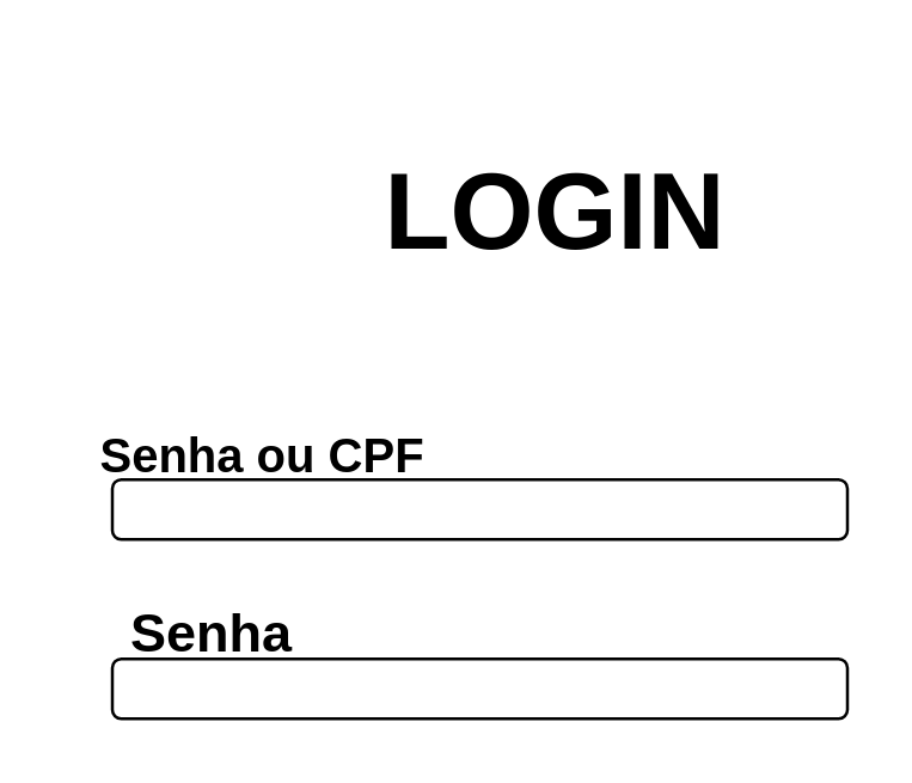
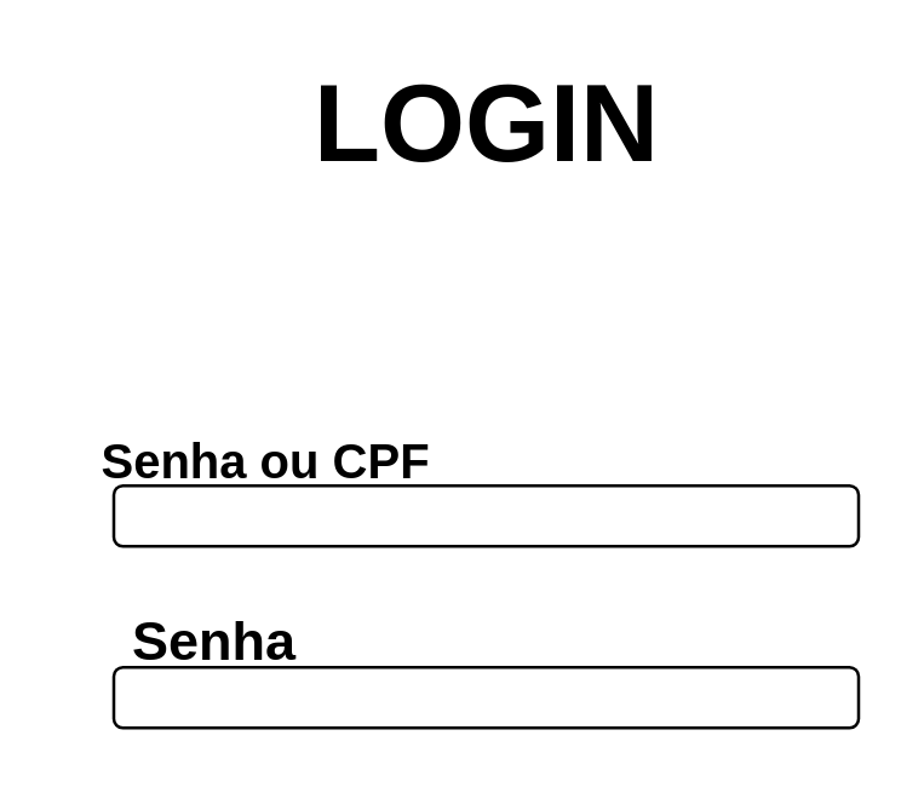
- <mxCell id="4" value="&lt;span style=&quot;font-size: 36px;&quot;&gt;LOGIN&lt;/span&gt;" style="text;strokeColor=none;fillColor=none;html=1;fontSize=24;fontStyle=1;verticalAlign=middle;align=center;" parent="1" vertex="1"><mxGeometry x="135" y="50" width="100" height="40" as="geometry" /></mxCell>
+ <mxCell id="4" value="&lt;span style=&quot;font-size: 36px;&quot;&gt;LOGIN&lt;/span&gt;" style="text;strokeColor=none;fillColor=none;html=1;fontSize=24;fontStyle=1;verticalAlign=middle;align=center;" parent="1" vertex="1"><mxGeometry x="110" y="20" width="100" height="40" as="geometry" /></mxCell>
